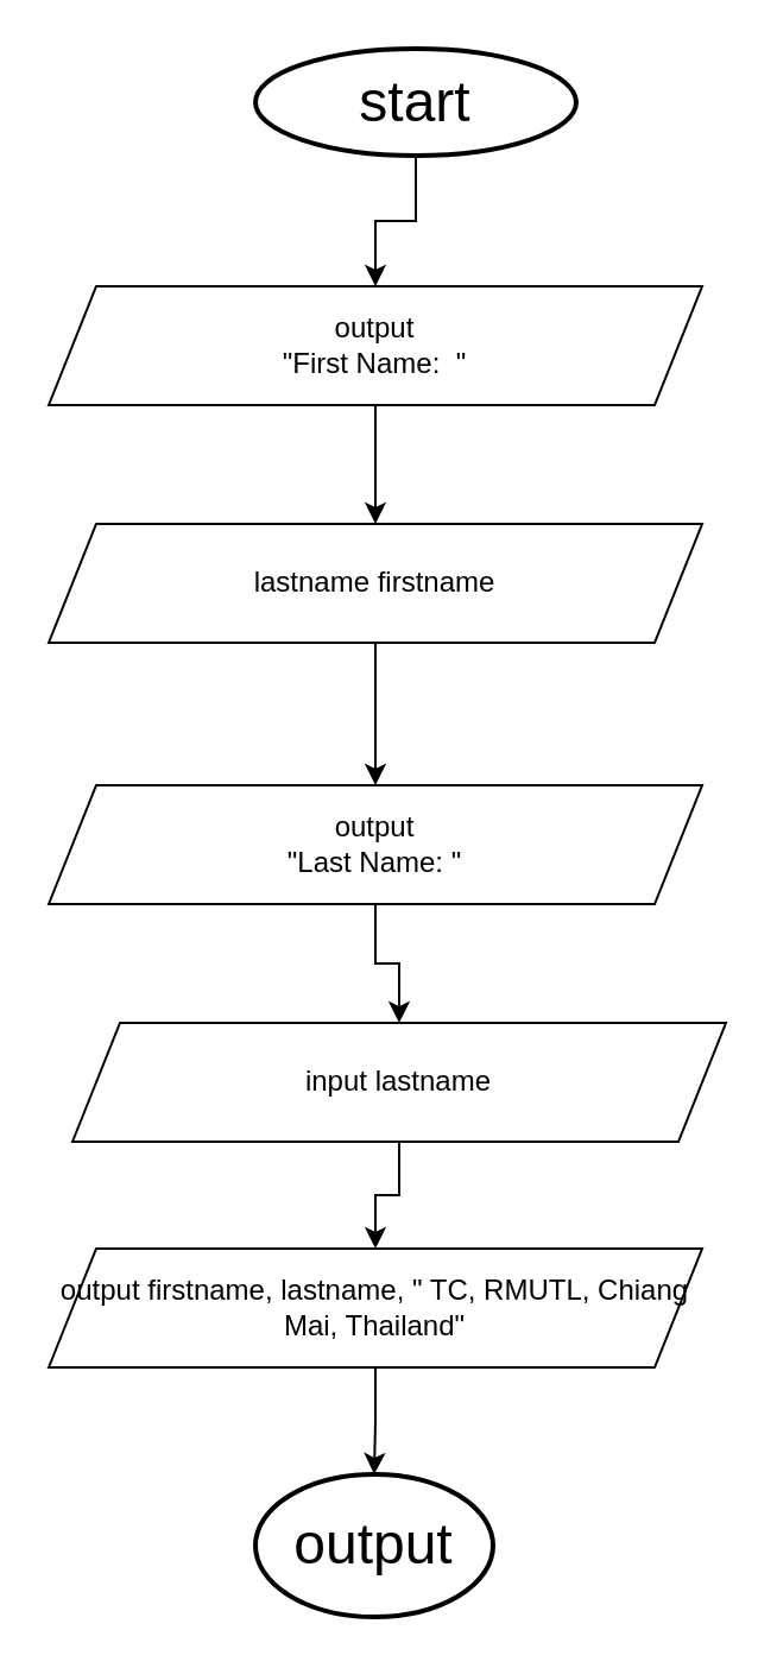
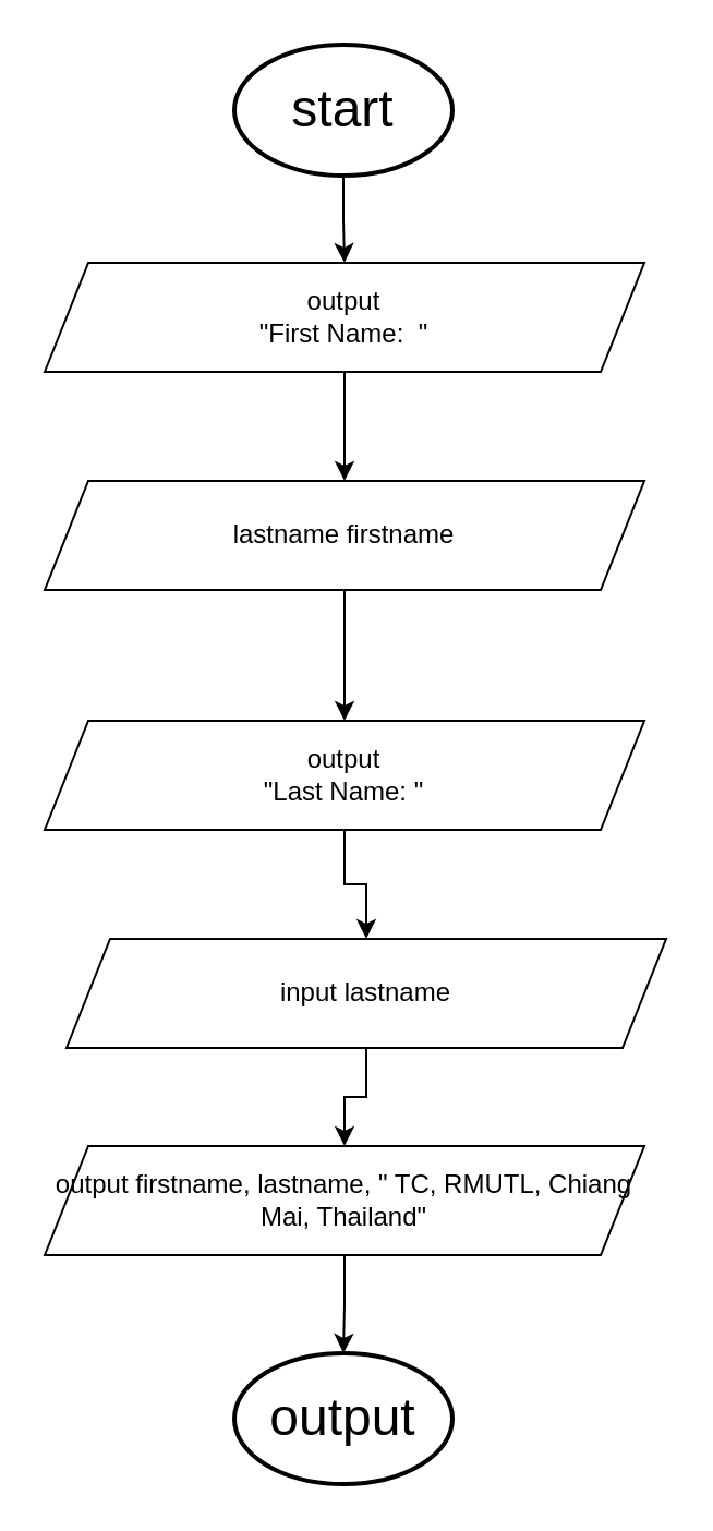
- <mxCell id="3" value="&lt;font style=&quot;font-size: 24px;&quot;&gt;start&lt;/font&gt;" style="strokeWidth=2;html=1;shape=mxgraph.flowchart.start_1;whiteSpace=wrap;" vertex="1" parent="1"><mxGeometry x="107" y="20" width="135" height="45" as="geometry" /></mxCell>
+ <mxCell id="3" value="&lt;font style=&quot;font-size: 24px;&quot;&gt;start&lt;/font&gt;" style="strokeWidth=2;html=1;shape=mxgraph.flowchart.start_1;whiteSpace=wrap;" vertex="1" parent="1"><mxGeometry x="107" y="20" width="100" height="60" as="geometry" /></mxCell>
